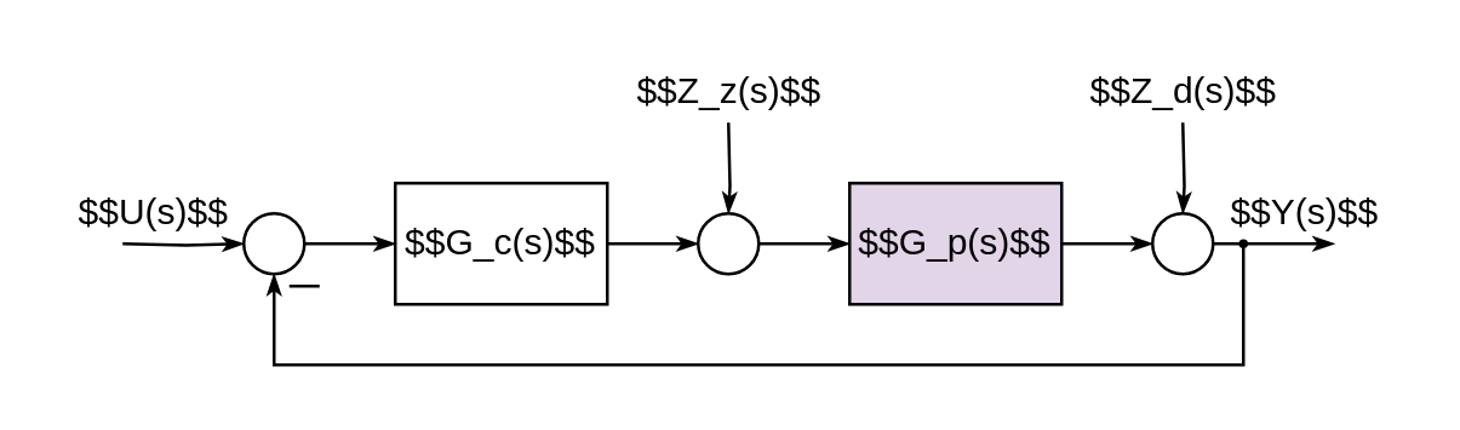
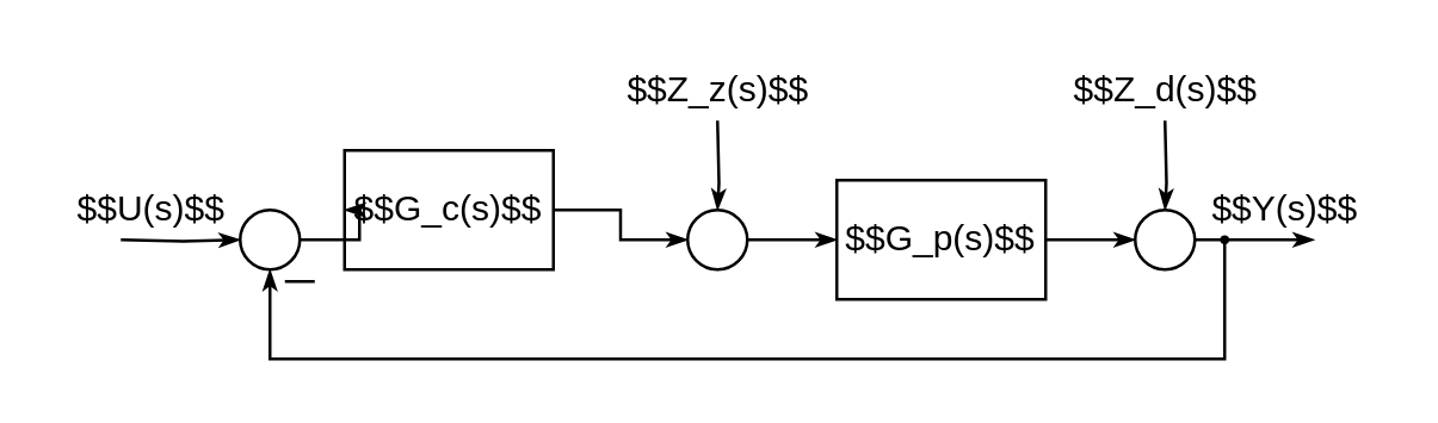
- <mxCell id="3" value="$$G_c(s)$$" style="rounded=0;whiteSpace=wrap;html=1;" parent="1" vertex="1"><mxGeometry x="130" y="60" width="70" height="40" as="geometry" /></mxCell>
+ <mxCell id="3" value="$$G_c(s)$$" style="rounded=0;whiteSpace=wrap;html=1;" parent="1" vertex="1"><mxGeometry x="115" y="50" width="70" height="40" as="geometry" /></mxCell>
- <mxCell id="5" value="$$G_p(s)$$" style="rounded=0;whiteSpace=wrap;html=1;fillColor=#e1d5e7;" parent="1" vertex="1"><mxGeometry x="280" y="60" width="70" height="40" as="geometry" /></mxCell>
+ <mxCell id="5" value="$$G_p(s)$$" style="rounded=0;whiteSpace=wrap;html=1;" parent="1" vertex="1"><mxGeometry x="280" y="60" width="70" height="40" as="geometry" /></mxCell>
